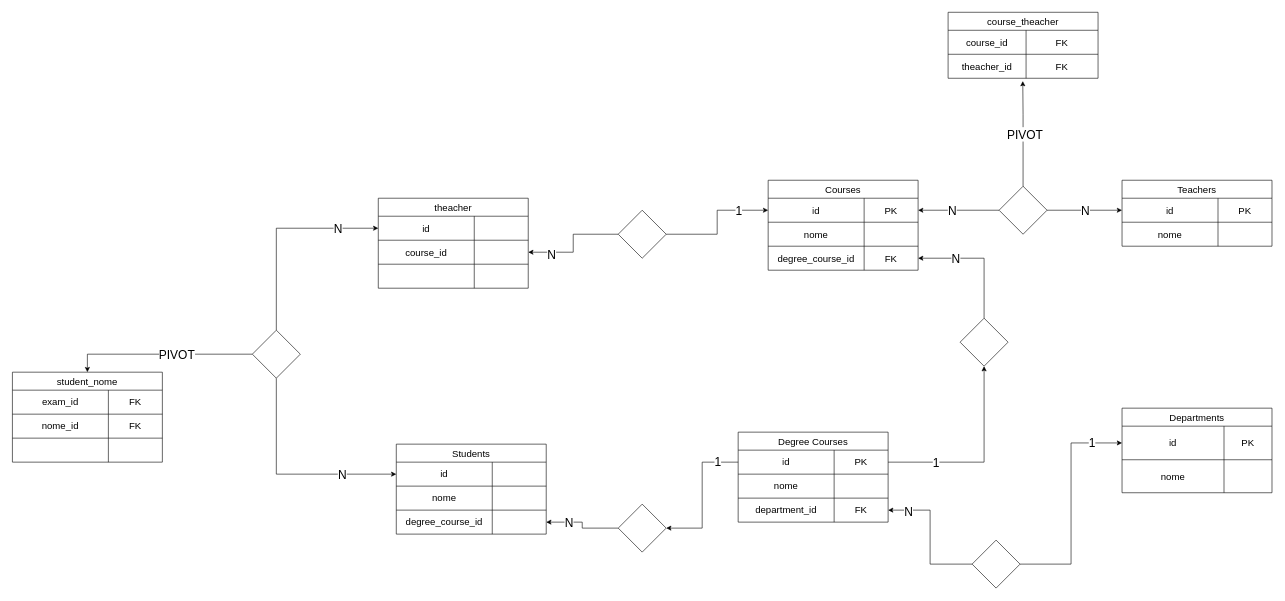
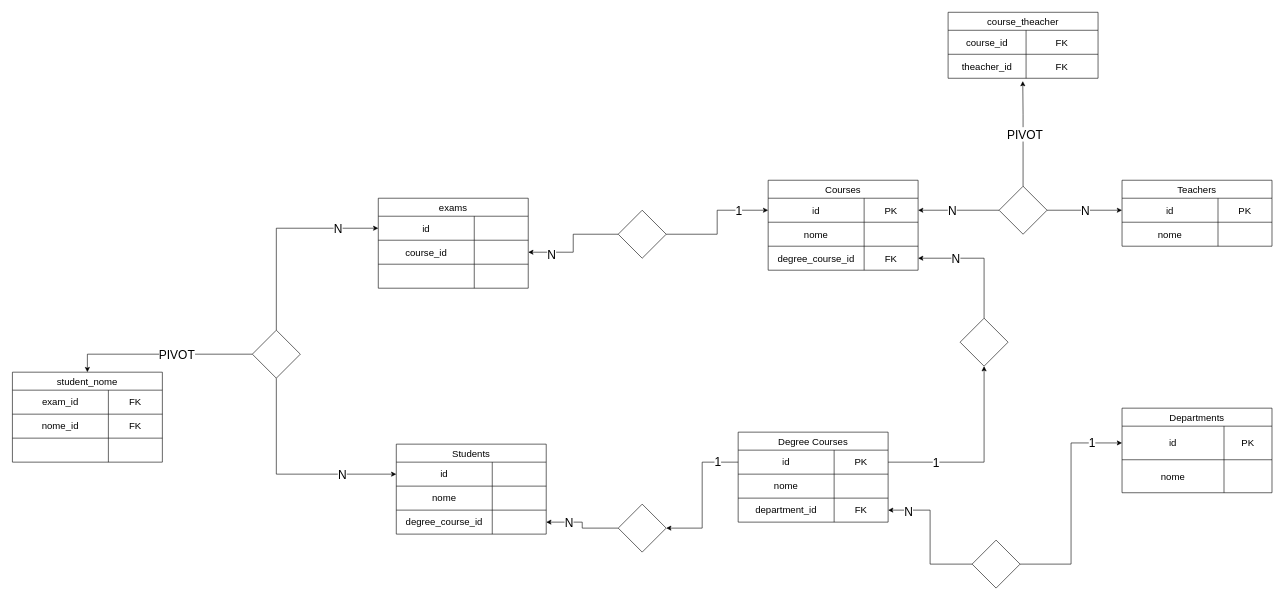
- <mxCell id="53" value="theacher" style="shape=table;startSize=30;container=1;collapsible=0;childLayout=tableLayout;strokeColor=default;fontSize=16;" parent="1" vertex="1"><mxGeometry x="630" y="330" width="250" height="150" as="geometry" /></mxCell>
+ <mxCell id="53" value="exams" style="shape=table;startSize=30;container=1;collapsible=0;childLayout=tableLayout;strokeColor=default;fontSize=16;" parent="1" vertex="1"><mxGeometry x="630" y="330" width="250" height="150" as="geometry" /></mxCell>
